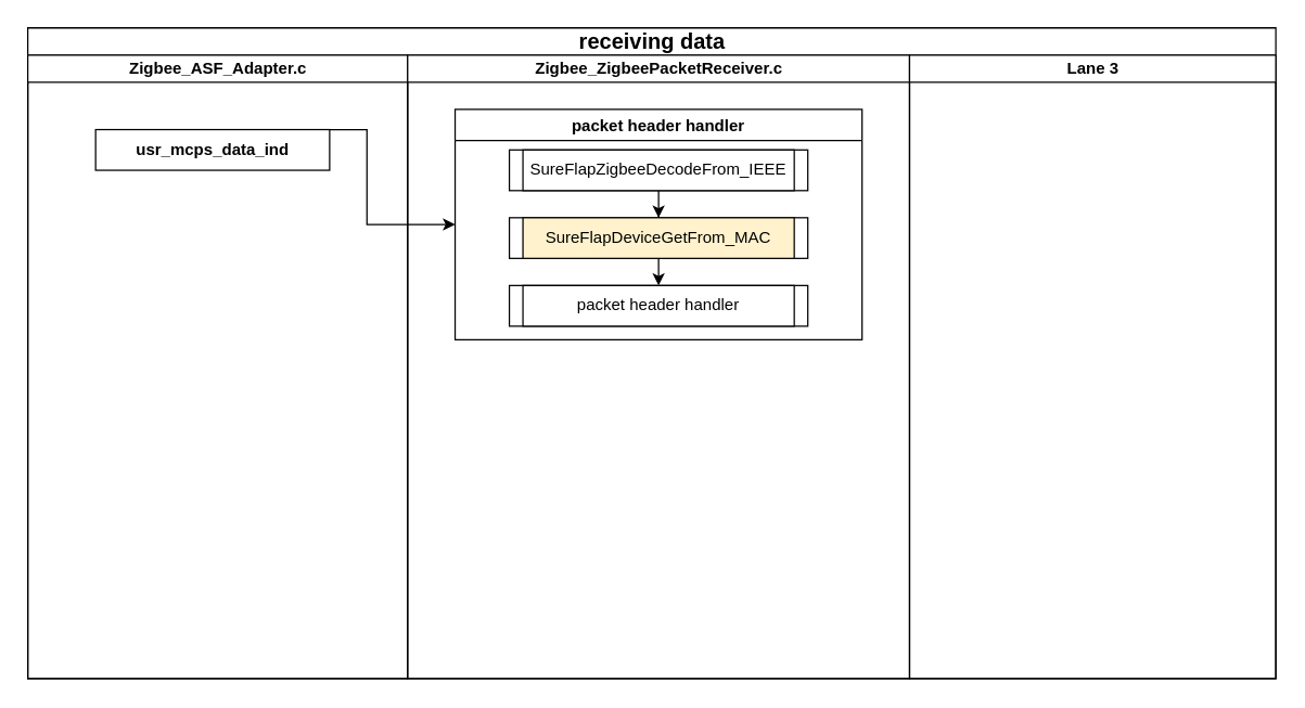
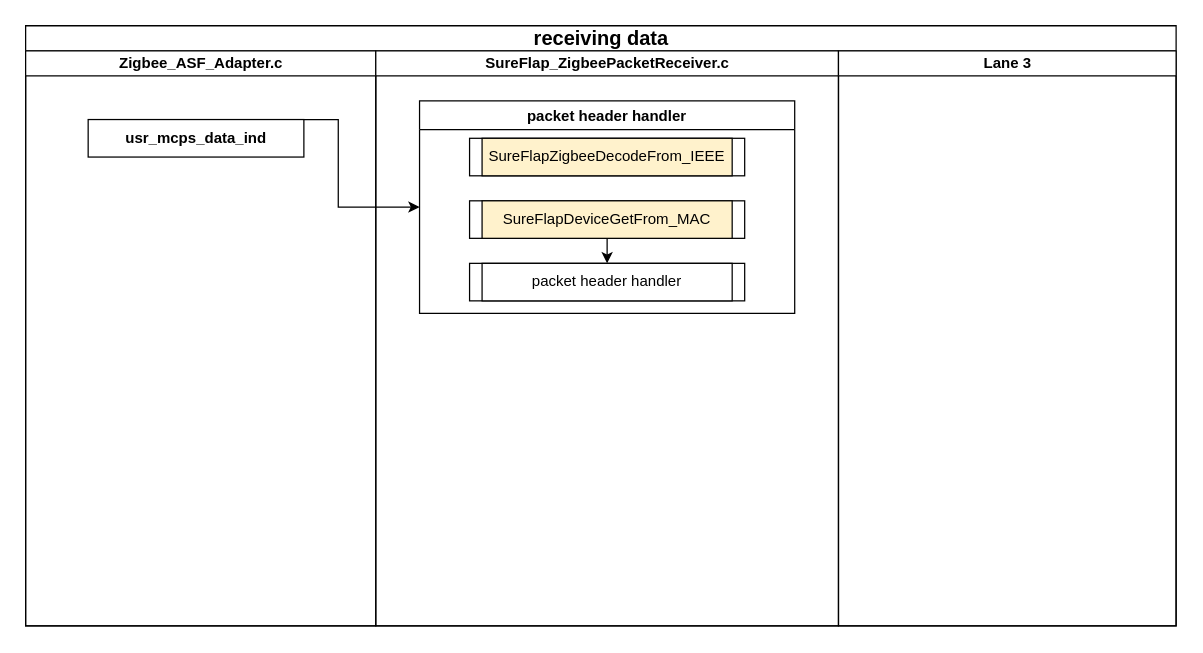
- <mxCell id="5" value="Zigbee_ZigbeePacketReceiver.c" style="swimlane;startSize=20;html=1;" vertex="1" parent="2"><mxGeometry x="280" y="20" width="370" height="460" as="geometry" /></mxCell>
+ <mxCell id="5" value="SureFlap_ZigbeePacketReceiver.c" style="swimlane;startSize=20;html=1;" vertex="1" parent="2"><mxGeometry x="280" y="20" width="370" height="460" as="geometry" /></mxCell>
- <mxCell id="9" value="SureFlapZigbeeDecodeFrom_IEEE" style="rounded=0;whiteSpace=wrap;html=1;" vertex="1" parent="6"><mxGeometry x="50" y="30" width="200" height="30" as="geometry" /></mxCell>
+ <mxCell id="9" value="SureFlapZigbeeDecodeFrom_IEEE" style="rounded=0;whiteSpace=wrap;html=1;fillColor=#fff2cc;" vertex="1" parent="6"><mxGeometry x="50" y="30" width="200" height="30" as="geometry" /></mxCell>
- <mxCell id="8" style="edgeStyle=orthogonalEdgeStyle;rounded=0;orthogonalLoop=1;jettySize=auto;html=1;entryX=0.5;entryY=0;entryDx=0;entryDy=0;" edge="1" parent="6" source="9" target="12"><mxGeometry relative="1" as="geometry" /></mxCell>
